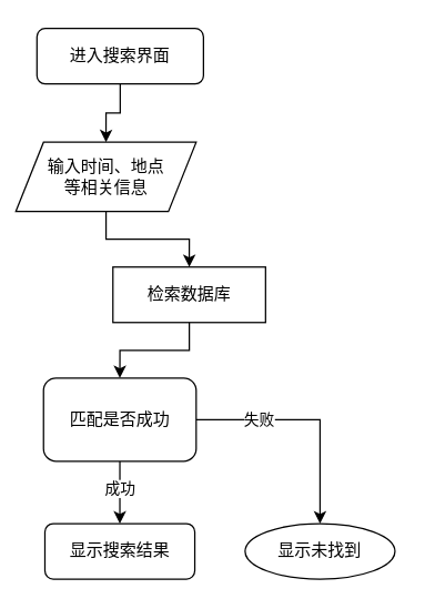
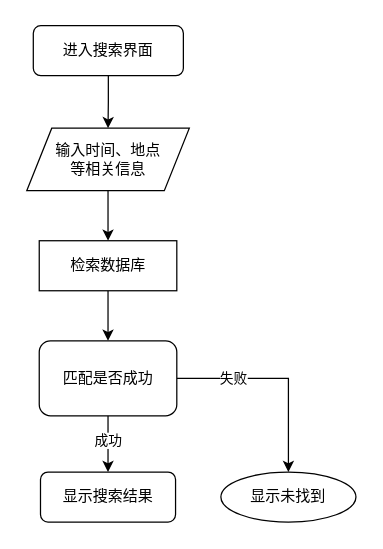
- <mxCell id="6" value="输入时间、地点&lt;br&gt;等相关信息" style="shape=parallelogram;perimeter=parallelogramPerimeter;whiteSpace=wrap;html=1;fixedSize=1;" vertex="1" parent="1"><mxGeometry x="10.75" y="102" width="130" height="50" as="geometry" /></mxCell>
+ <mxCell id="6" value="输入时间、地点&lt;br&gt;等相关信息" style="shape=parallelogram;perimeter=parallelogramPerimeter;whiteSpace=wrap;html=1;fixedSize=1;" vertex="1" parent="1"><mxGeometry x="20.75" y="102" width="130" height="50" as="geometry" /></mxCell>
- <mxCell id="8" value="检索数据库" style="rounded=0;whiteSpace=wrap;html=1;" vertex="1" parent="1"><mxGeometry x="80.75" y="192" width="110" height="40" as="geometry" /></mxCell>
+ <mxCell id="8" value="检索数据库" style="rounded=0;whiteSpace=wrap;html=1;" vertex="1" parent="1"><mxGeometry x="30.75" y="192" width="110" height="40" as="geometry" /></mxCell>
